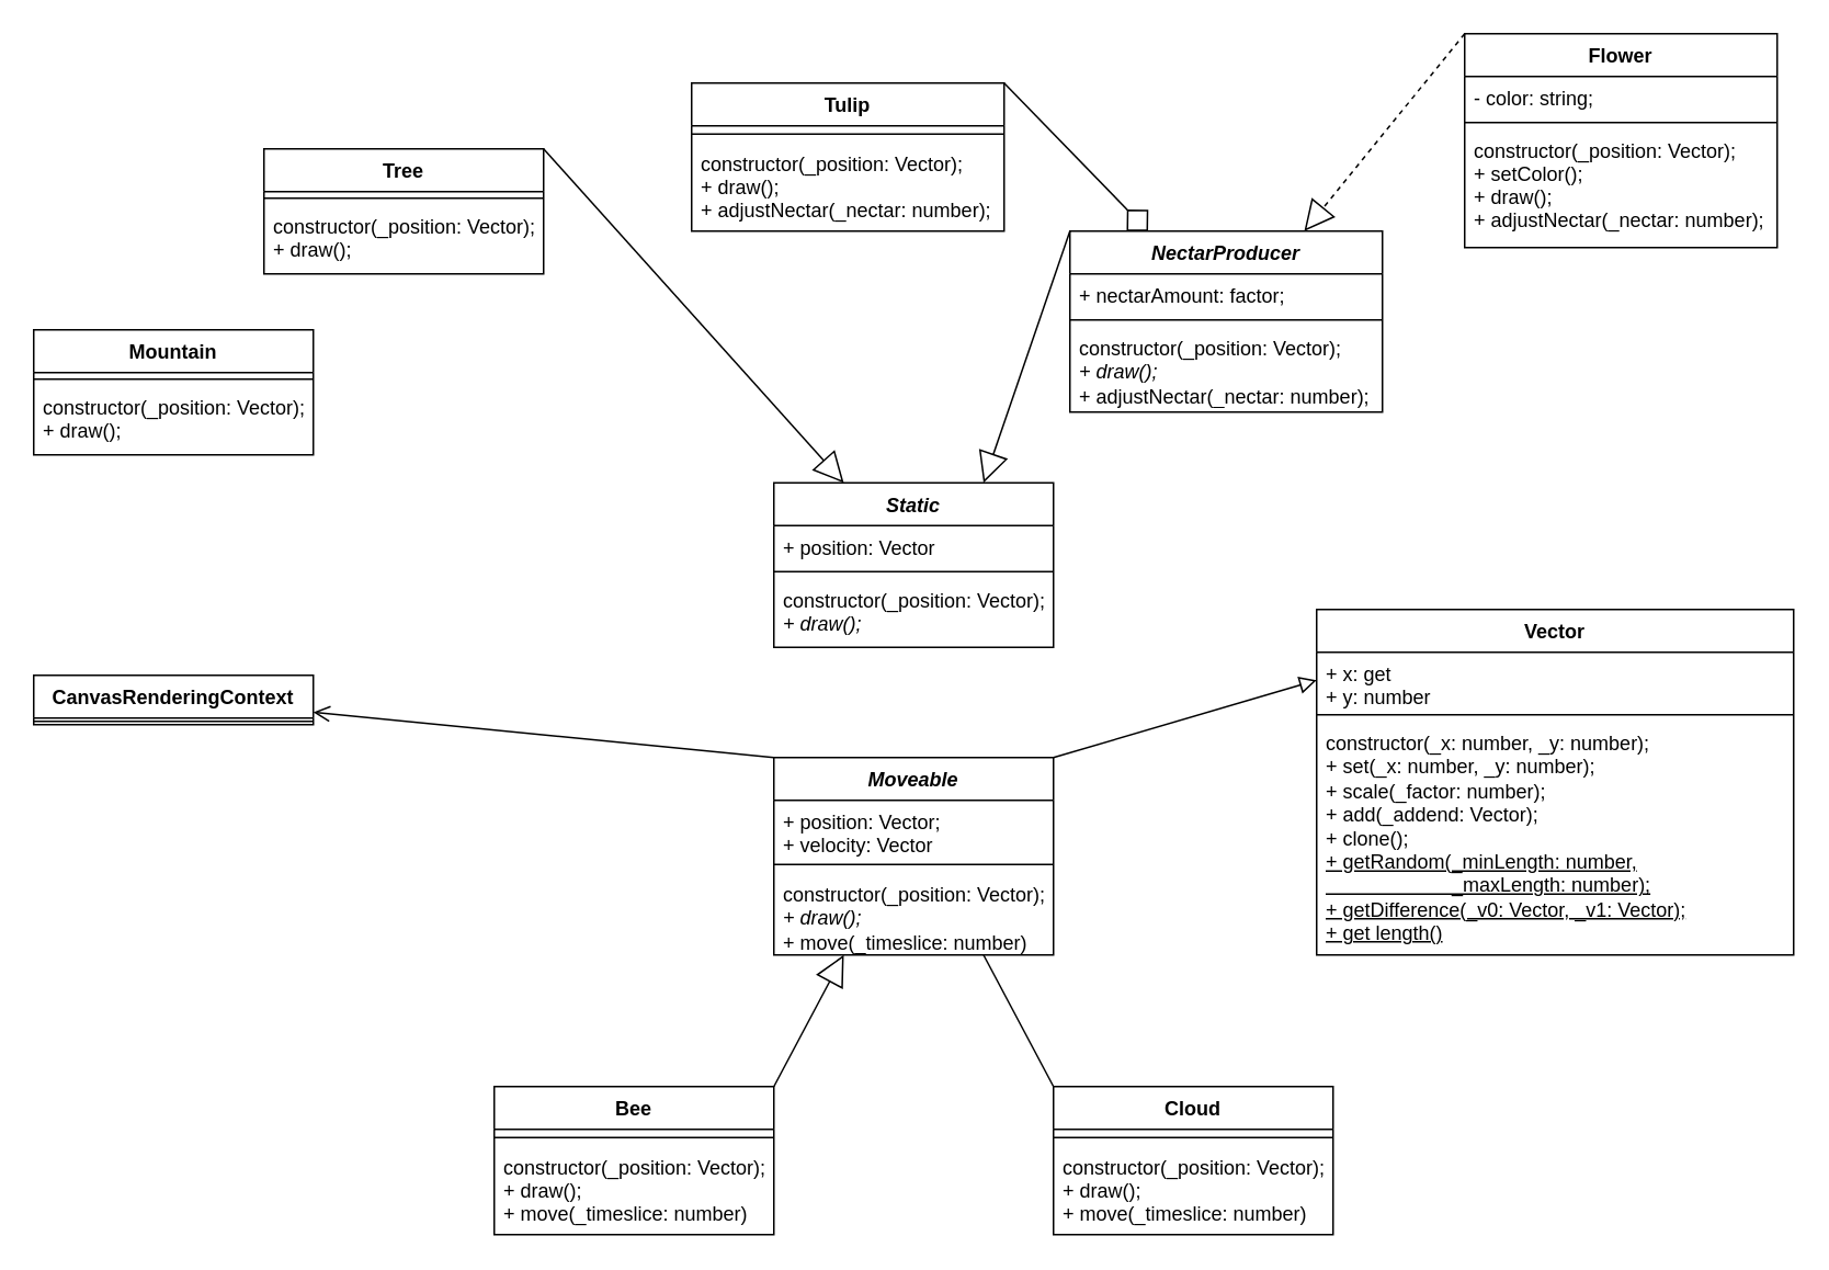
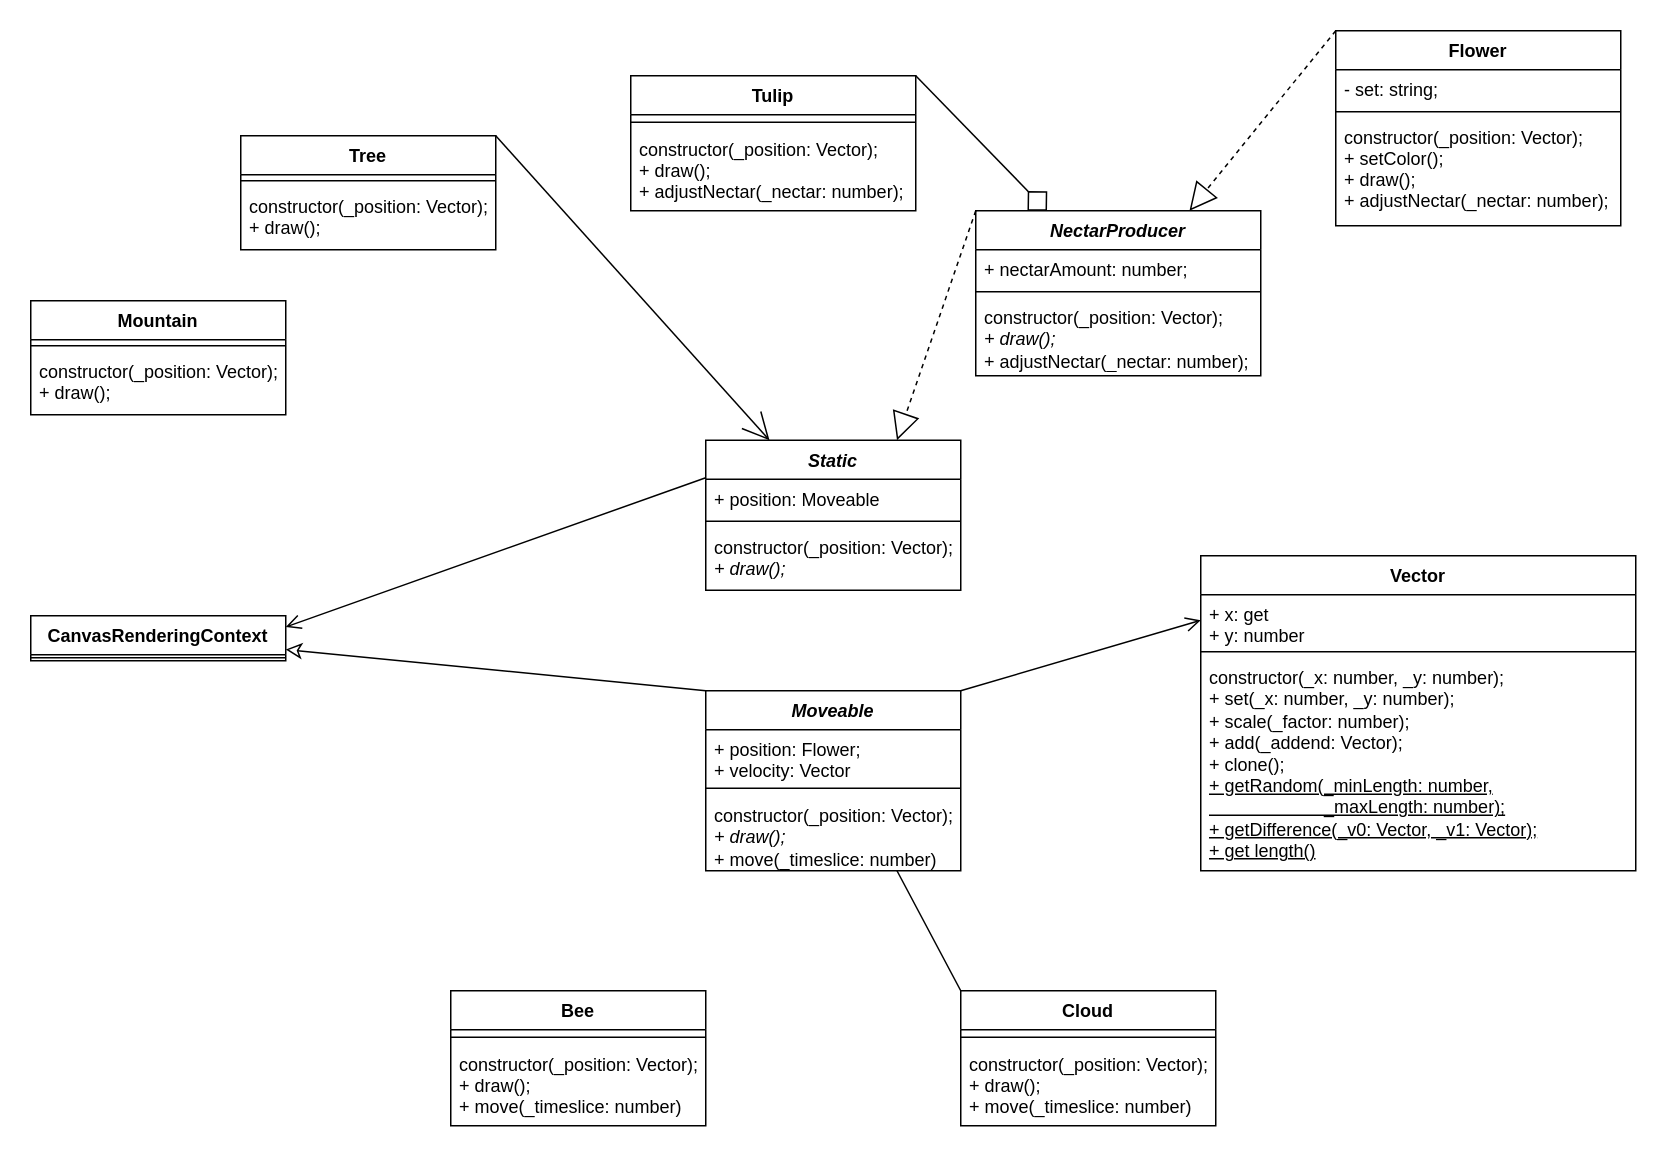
- <mxCell id="38" value="- color: string;" style="text;align=left;verticalAlign=top;spacingLeft=4;spacingRight=4;overflow=hidden;rotatable=0;points=[[0,0.5],[1,0.5]];portConstraint=eastwest;" parent="37" vertex="1"><mxGeometry y="26" width="190" height="24" as="geometry" /></mxCell>
+ <mxCell id="38" value="- set: string;" style="text;align=left;verticalAlign=top;spacingLeft=4;spacingRight=4;overflow=hidden;rotatable=0;points=[[0,0.5],[1,0.5]];portConstraint=eastwest;" parent="37" vertex="1"><mxGeometry y="26" width="190" height="24" as="geometry" /></mxCell>
- <mxCell id="42" value="+ nectarAmount: factor;" style="text;align=left;verticalAlign=top;spacingLeft=4;spacingRight=4;overflow=hidden;rotatable=0;points=[[0,0.5],[1,0.5]];portConstraint=eastwest;" vertex="1" parent="41"><mxGeometry y="26" width="190" height="24" as="geometry" /></mxCell>
+ <mxCell id="42" value="+ nectarAmount: number;" style="text;align=left;verticalAlign=top;spacingLeft=4;spacingRight=4;overflow=hidden;rotatable=0;points=[[0,0.5],[1,0.5]];portConstraint=eastwest;" vertex="1" parent="41"><mxGeometry y="26" width="190" height="24" as="geometry" /></mxCell>
- <mxCell id="45" value="" style="endArrow=block;endSize=16;endFill=0;html=1;exitX=0;exitY=0;exitDx=0;exitDy=0;entryX=0.75;entryY=0;entryDx=0;entryDy=0;" edge="1" parent="1" source="41" target="23"><mxGeometry width="160" relative="1" as="geometry"><mxPoint x="720" y="230" as="sourcePoint" /><mxPoint x="932.5" y="423" as="targetPoint" /></mxGeometry></mxCell>
+ <mxCell id="45" value="" style="endArrow=block;endSize=16;endFill=0;html=1;exitX=0;exitY=0;exitDx=0;exitDy=0;entryX=0.75;entryY=0;entryDx=0;entryDy=0;dashed=1;" edge="1" parent="1" source="41" target="23"><mxGeometry width="160" relative="1" as="geometry"><mxPoint x="720" y="230" as="sourcePoint" /><mxPoint x="932.5" y="423" as="targetPoint" /></mxGeometry></mxCell>
- <mxCell id="34" value="" style="endArrow=block;endSize=16;endFill=0;html=1;exitX=1;exitY=0;exitDx=0;exitDy=0;entryX=0.25;entryY=0;entryDx=0;entryDy=0;" parent="1" source="5" target="23" edge="1"><mxGeometry width="160" relative="1" as="geometry"><mxPoint x="140" y="530" as="sourcePoint" /><mxPoint x="300" y="530" as="targetPoint" /></mxGeometry></mxCell>
+ <mxCell id="34" value="" style="endArrow=open;endSize=16;endFill=0;html=1;exitX=1;exitY=0;exitDx=0;exitDy=0;entryX=0.25;entryY=0;entryDx=0;entryDy=0;" parent="1" source="5" target="23" edge="1"><mxGeometry width="160" relative="1" as="geometry"><mxPoint x="140" y="530" as="sourcePoint" /><mxPoint x="300" y="530" as="targetPoint" /></mxGeometry></mxCell>
- <mxCell id="24" value="+ position: Vector" style="text;align=left;verticalAlign=top;spacingLeft=4;spacingRight=4;overflow=hidden;rotatable=0;points=[[0,0.5],[1,0.5]];portConstraint=eastwest;" parent="23" vertex="1"><mxGeometry y="26" width="170" height="24" as="geometry" /></mxCell>
+ <mxCell id="24" value="+ position: Moveable" style="text;align=left;verticalAlign=top;spacingLeft=4;spacingRight=4;overflow=hidden;rotatable=0;points=[[0,0.5],[1,0.5]];portConstraint=eastwest;" parent="23" vertex="1"><mxGeometry y="26" width="170" height="24" as="geometry" /></mxCell>
+ <mxCell id="35" value="" style="endArrow=open;startArrow=none;endFill=0;startFill=0;endSize=8;html=1;verticalAlign=bottom;labelBackgroundColor=none;strokeWidth=1;exitX=0;exitY=0.25;exitDx=0;exitDy=0;entryX=1;entryY=0.25;entryDx=0;entryDy=0;" parent="1" source="23" target="12" edge="1"><mxGeometry width="160" relative="1" as="geometry"><mxPoint x="420" y="400" as="sourcePoint" /><mxPoint x="730" y="370" as="targetPoint" /></mxGeometry></mxCell>
- <mxCell id="31" value="" style="endArrow=block;startArrow=none;endFill=0;startFill=0;endSize=8;html=1;verticalAlign=bottom;labelBackgroundColor=none;strokeWidth=1;exitX=1;exitY=0;exitDx=0;exitDy=0;entryX=0;entryY=0.5;entryDx=0;entryDy=0;" parent="1" source="27" target="9" edge="1"><mxGeometry width="160" relative="1" as="geometry"><mxPoint x="560" y="360" as="sourcePoint" /><mxPoint x="720" y="360" as="targetPoint" /></mxGeometry></mxCell>
+ <mxCell id="31" value="" style="endArrow=open;startArrow=none;endFill=0;startFill=0;endSize=8;html=1;verticalAlign=bottom;labelBackgroundColor=none;strokeWidth=1;exitX=1;exitY=0;exitDx=0;exitDy=0;entryX=0;entryY=0.5;entryDx=0;entryDy=0;" parent="1" source="27" target="9" edge="1"><mxGeometry width="160" relative="1" as="geometry"><mxPoint x="560" y="360" as="sourcePoint" /><mxPoint x="720" y="360" as="targetPoint" /></mxGeometry></mxCell>
- <mxCell id="36" value="" style="endArrow=open;startArrow=none;endFill=0;startFill=0;endSize=8;html=1;verticalAlign=bottom;labelBackgroundColor=none;strokeWidth=1;exitX=0;exitY=0;exitDx=0;exitDy=0;entryX=1;entryY=0.75;entryDx=0;entryDy=0;" parent="1" source="27" target="12" edge="1"><mxGeometry width="160" relative="1" as="geometry"><mxPoint x="580" y="380" as="sourcePoint" /><mxPoint x="740" y="380" as="targetPoint" /></mxGeometry></mxCell>
+ <mxCell id="36" value="" style="endArrow=classic;startArrow=none;endFill=0;startFill=0;endSize=8;html=1;verticalAlign=bottom;labelBackgroundColor=none;strokeWidth=1;exitX=0;exitY=0;exitDx=0;exitDy=0;entryX=1;entryY=0.75;entryDx=0;entryDy=0;" parent="1" source="27" target="12" edge="1"><mxGeometry width="160" relative="1" as="geometry"><mxPoint x="580" y="380" as="sourcePoint" /><mxPoint x="740" y="380" as="targetPoint" /></mxGeometry></mxCell>
- <mxCell id="28" value="+ position: Vector;&#10;+ velocity: Vector" style="text;align=left;verticalAlign=top;spacingLeft=4;spacingRight=4;overflow=hidden;rotatable=0;points=[[0,0.5],[1,0.5]];portConstraint=eastwest;" parent="27" vertex="1"><mxGeometry y="26" width="170" height="34" as="geometry" /></mxCell>
+ <mxCell id="28" value="+ position: Flower;&#10;+ velocity: Vector" style="text;align=left;verticalAlign=top;spacingLeft=4;spacingRight=4;overflow=hidden;rotatable=0;points=[[0,0.5],[1,0.5]];portConstraint=eastwest;" parent="27" vertex="1"><mxGeometry y="26" width="170" height="34" as="geometry" /></mxCell>
- <mxCell id="32" value="" style="endArrow=block;endSize=16;endFill=0;html=1;exitX=1;exitY=0;exitDx=0;exitDy=0;entryX=0.25;entryY=1;entryDx=0;entryDy=0;" parent="1" source="20" target="27" edge="1"><mxGeometry width="160" relative="1" as="geometry"><mxPoint x="120" y="510" as="sourcePoint" /><mxPoint x="280" y="510" as="targetPoint" /></mxGeometry></mxCell>
